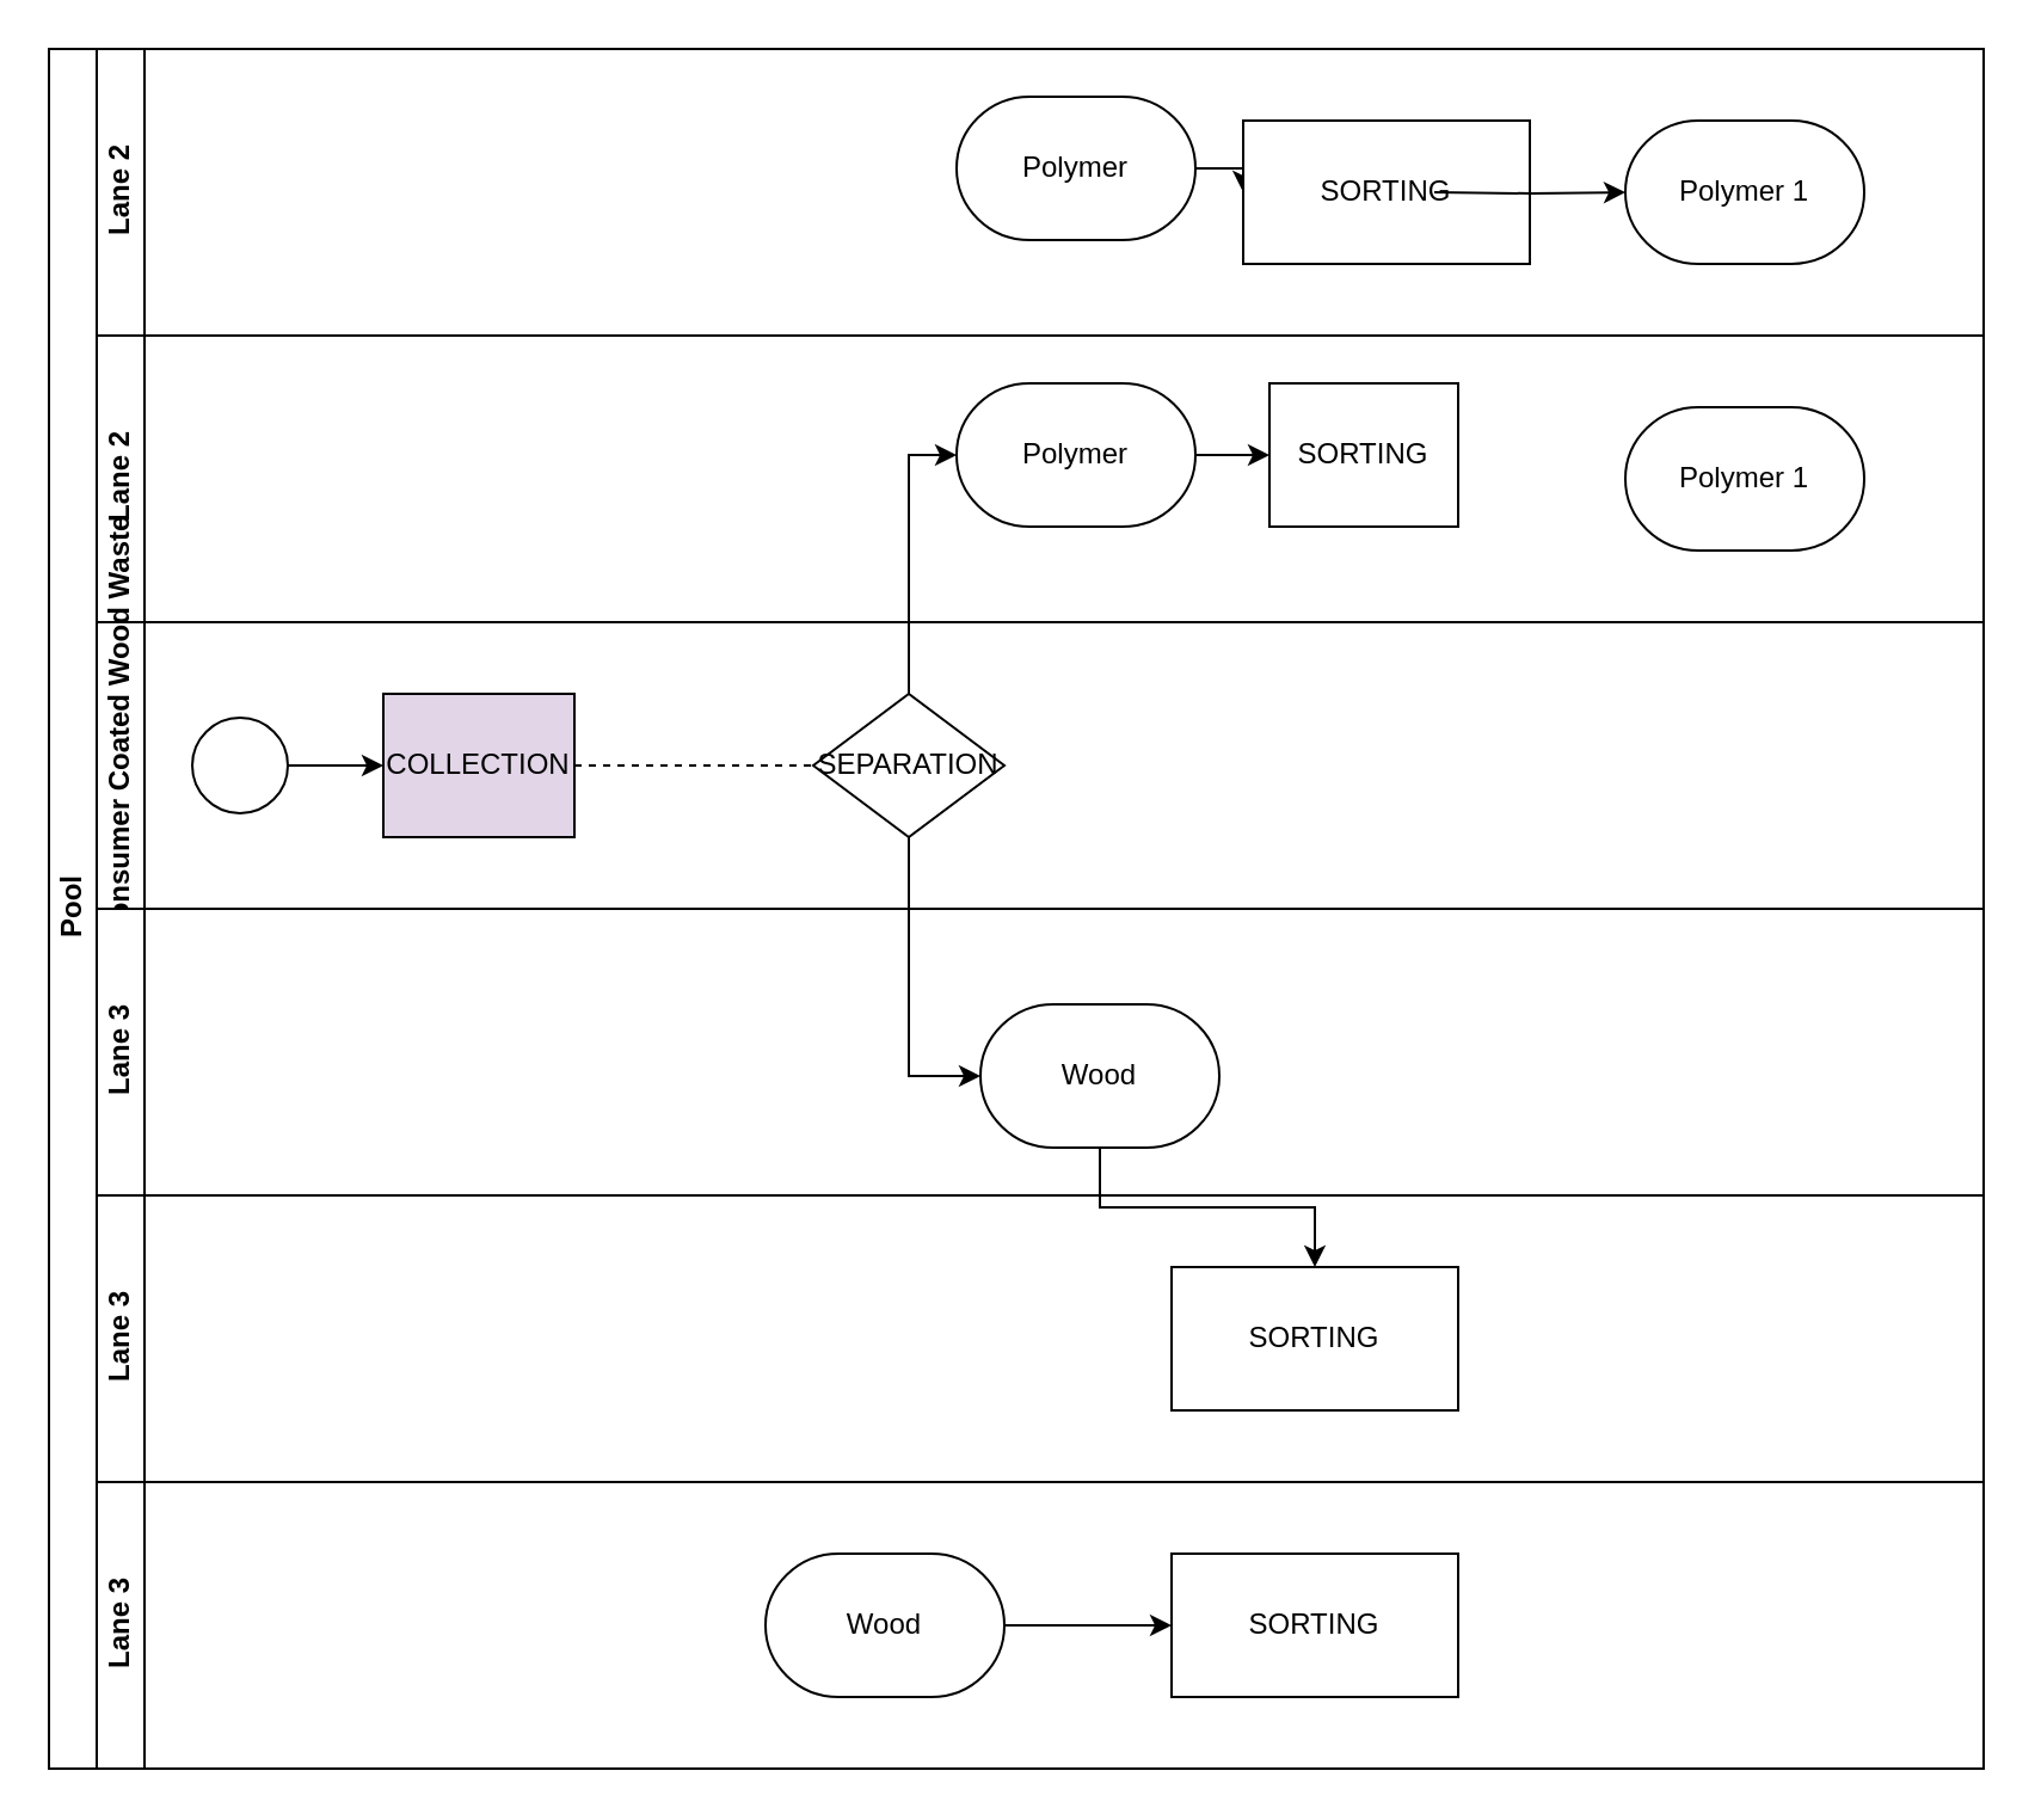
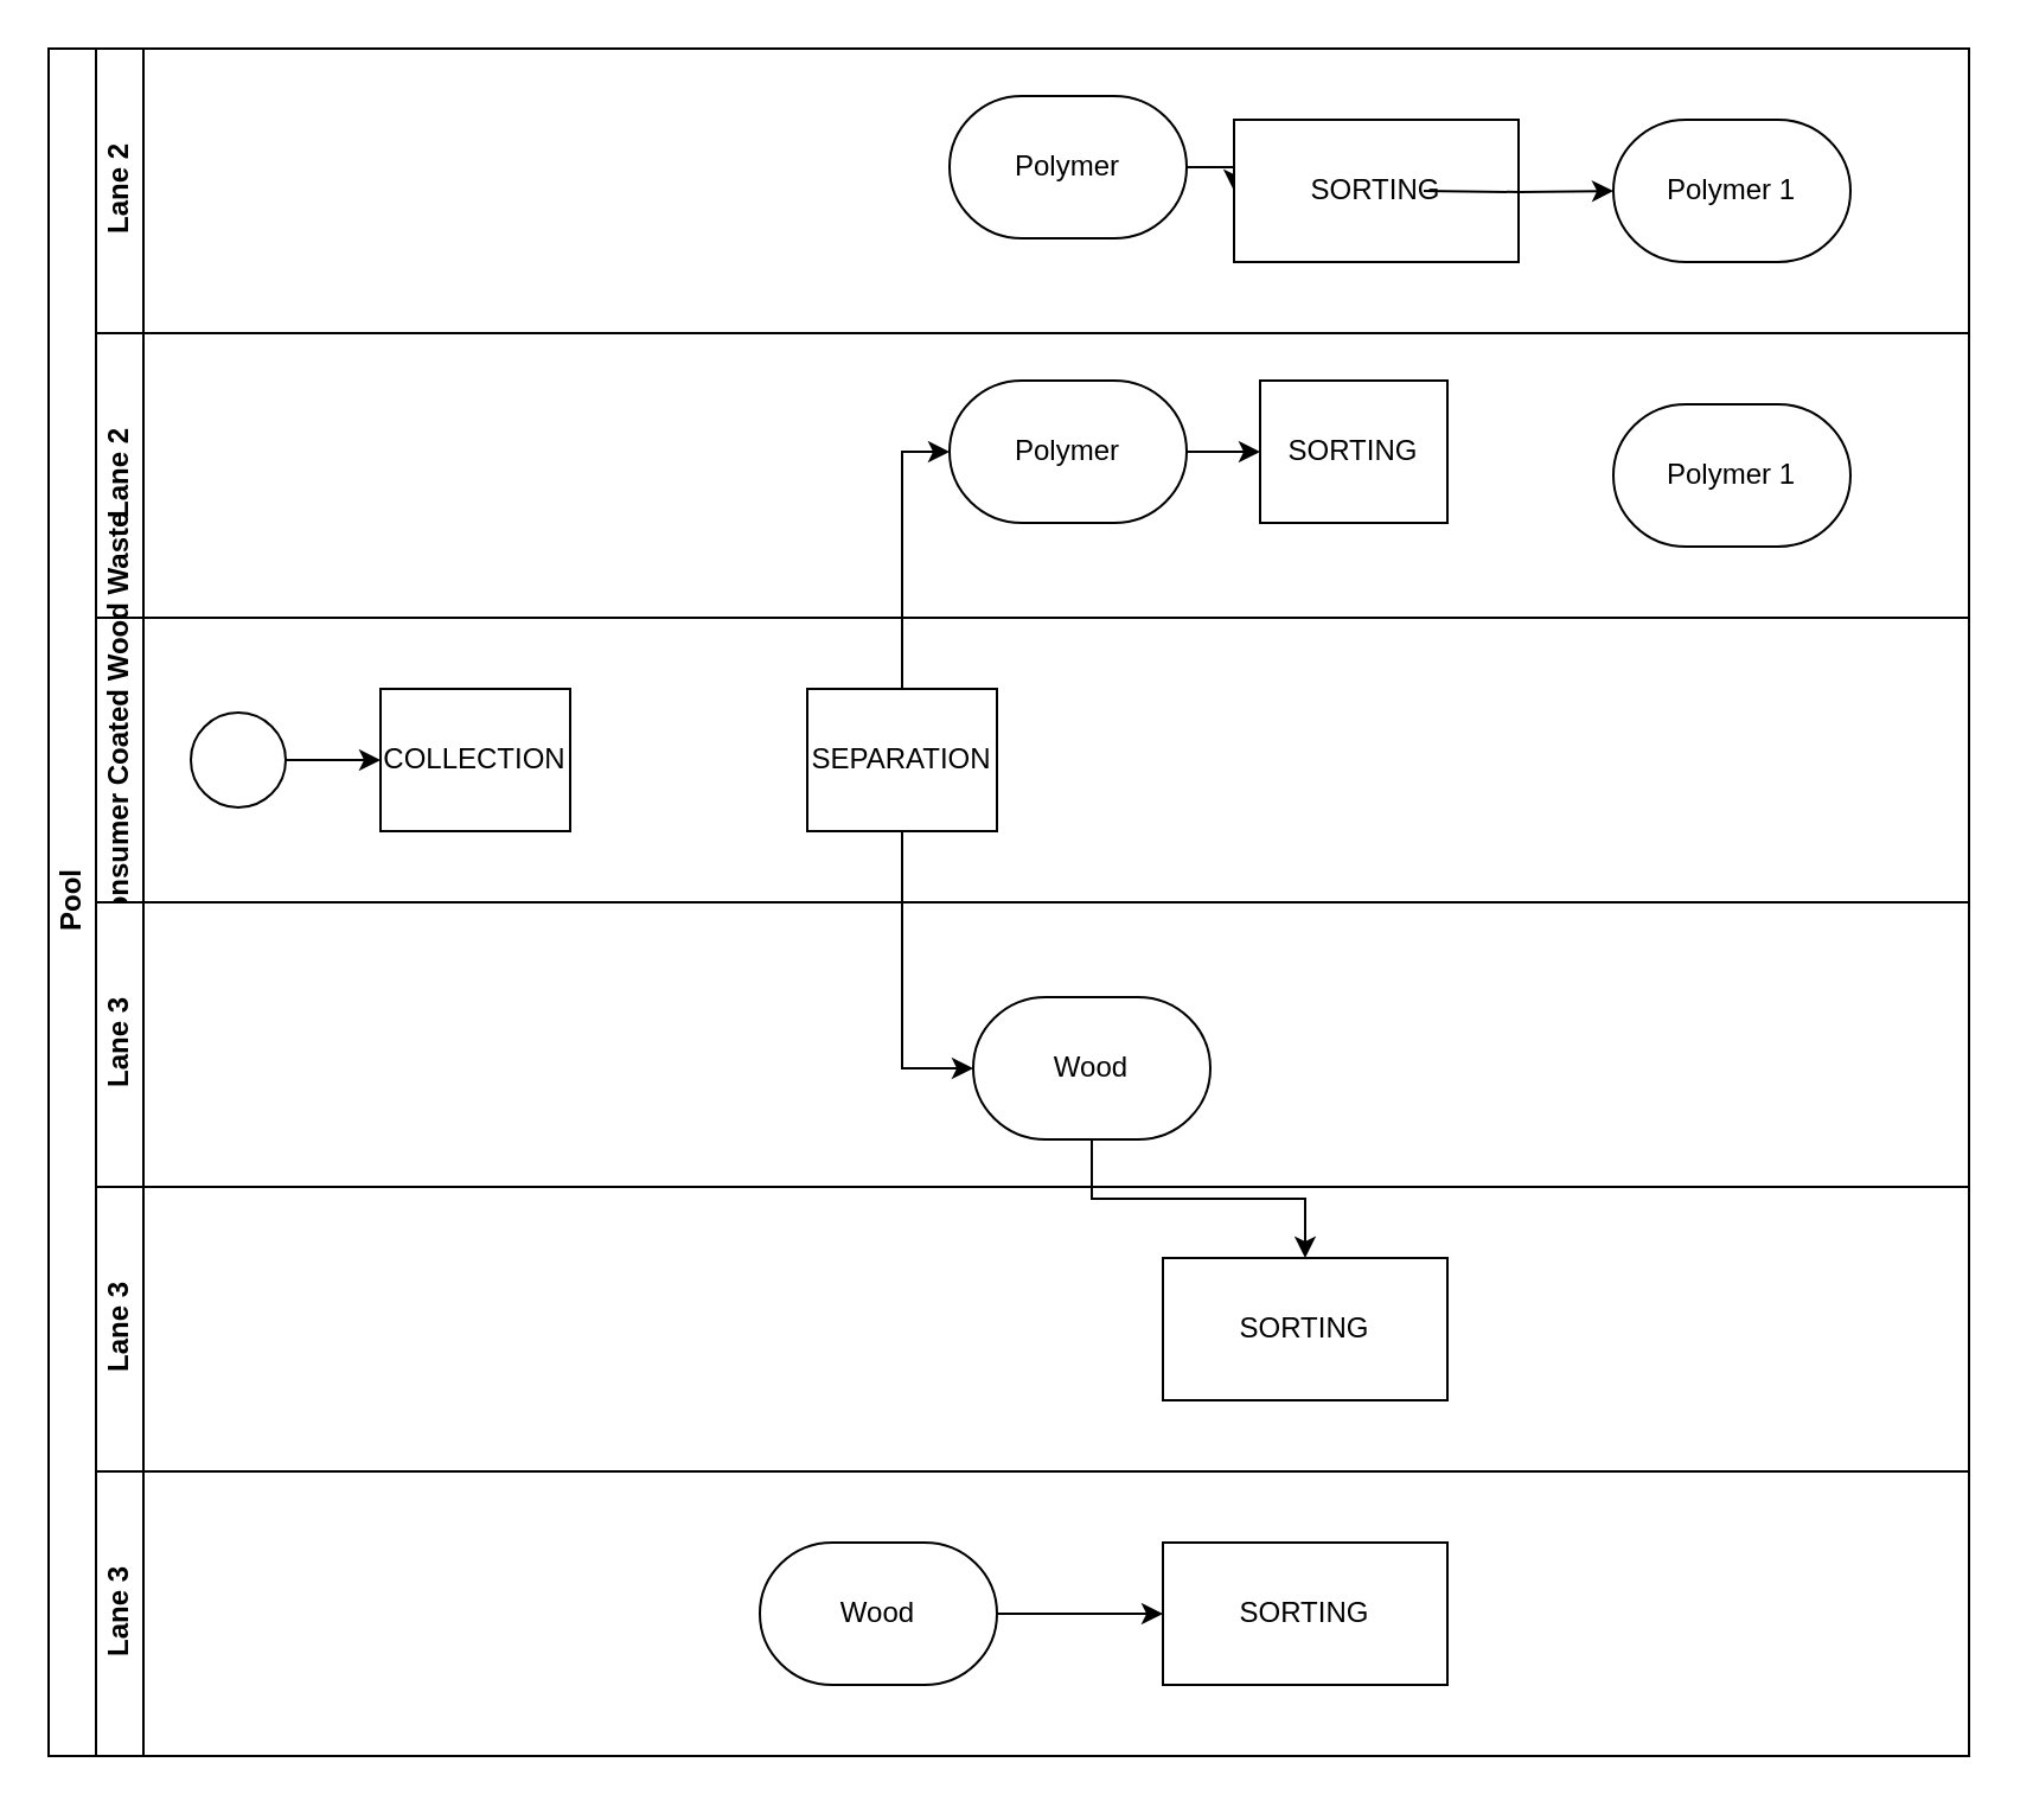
- <mxCell id="16" value="COLLECTION" style="rounded=0;whiteSpace=wrap;html=1;fontFamily=Helvetica;fontSize=12;fontColor=#000000;align=center;fillColor=#e1d5e7;" vertex="1" parent="13"><mxGeometry x="120" y="30" width="80" height="60" as="geometry" /></mxCell>
+ <mxCell id="16" value="COLLECTION" style="rounded=0;whiteSpace=wrap;html=1;fontFamily=Helvetica;fontSize=12;fontColor=#000000;align=center;" vertex="1" parent="13"><mxGeometry x="120" y="30" width="80" height="60" as="geometry" /></mxCell>
- <mxCell id="18" value="" style="edgeStyle=orthogonalEdgeStyle;rounded=0;orthogonalLoop=1;jettySize=auto;html=1;dashed=1;endArrow=none;endFill=0;" edge="1" parent="13" source="16" target="17"><mxGeometry relative="1" as="geometry" /></mxCell>
- <mxCell id="17" value="SEPARATION" style="rhombus;whiteSpace=wrap;html=1;fontFamily=Helvetica;fontSize=12;fontColor=#000000;align=center;" vertex="1" parent="13"><mxGeometry x="300" y="30" width="80" height="60" as="geometry" /></mxCell>
+ <mxCell id="17" value="SEPARATION" style="rounded=0;whiteSpace=wrap;html=1;fontFamily=Helvetica;fontSize=12;fontColor=#000000;align=center;" vertex="1" parent="13"><mxGeometry x="300" y="30" width="80" height="60" as="geometry" /></mxCell>
